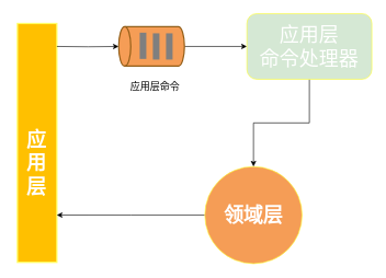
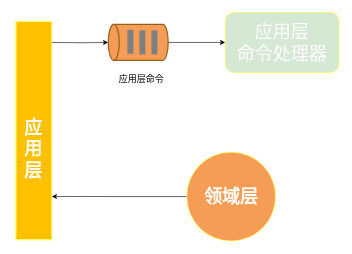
- <mxCell id="13" value="" style="edgeStyle=orthogonalEdgeStyle;rounded=0;orthogonalLoop=1;jettySize=auto;html=1;fontSize=30;fontColor=#945F19;" edge="1" parent="1" source="14" target="6"><mxGeometry relative="1" as="geometry" /></mxCell>
